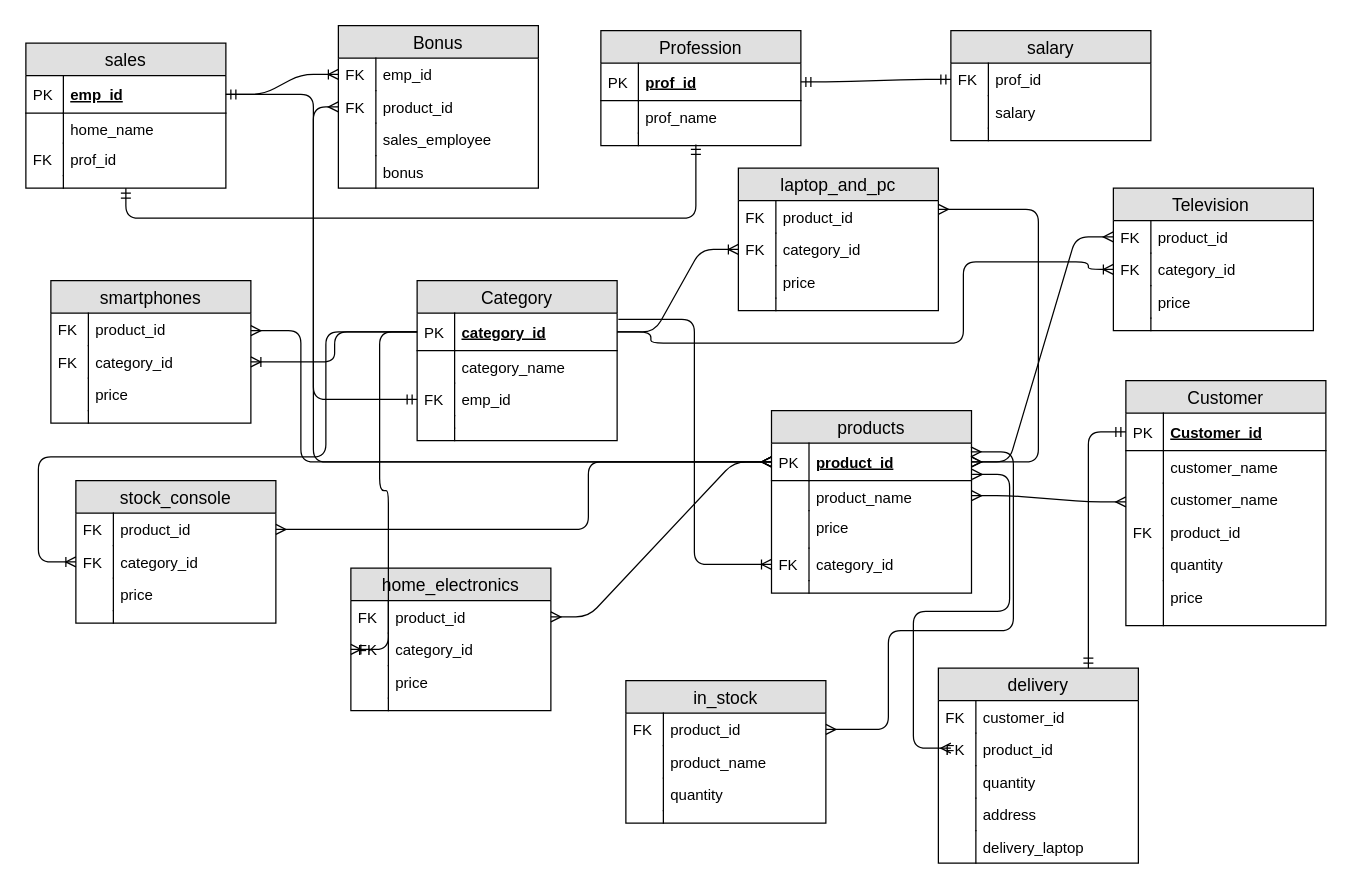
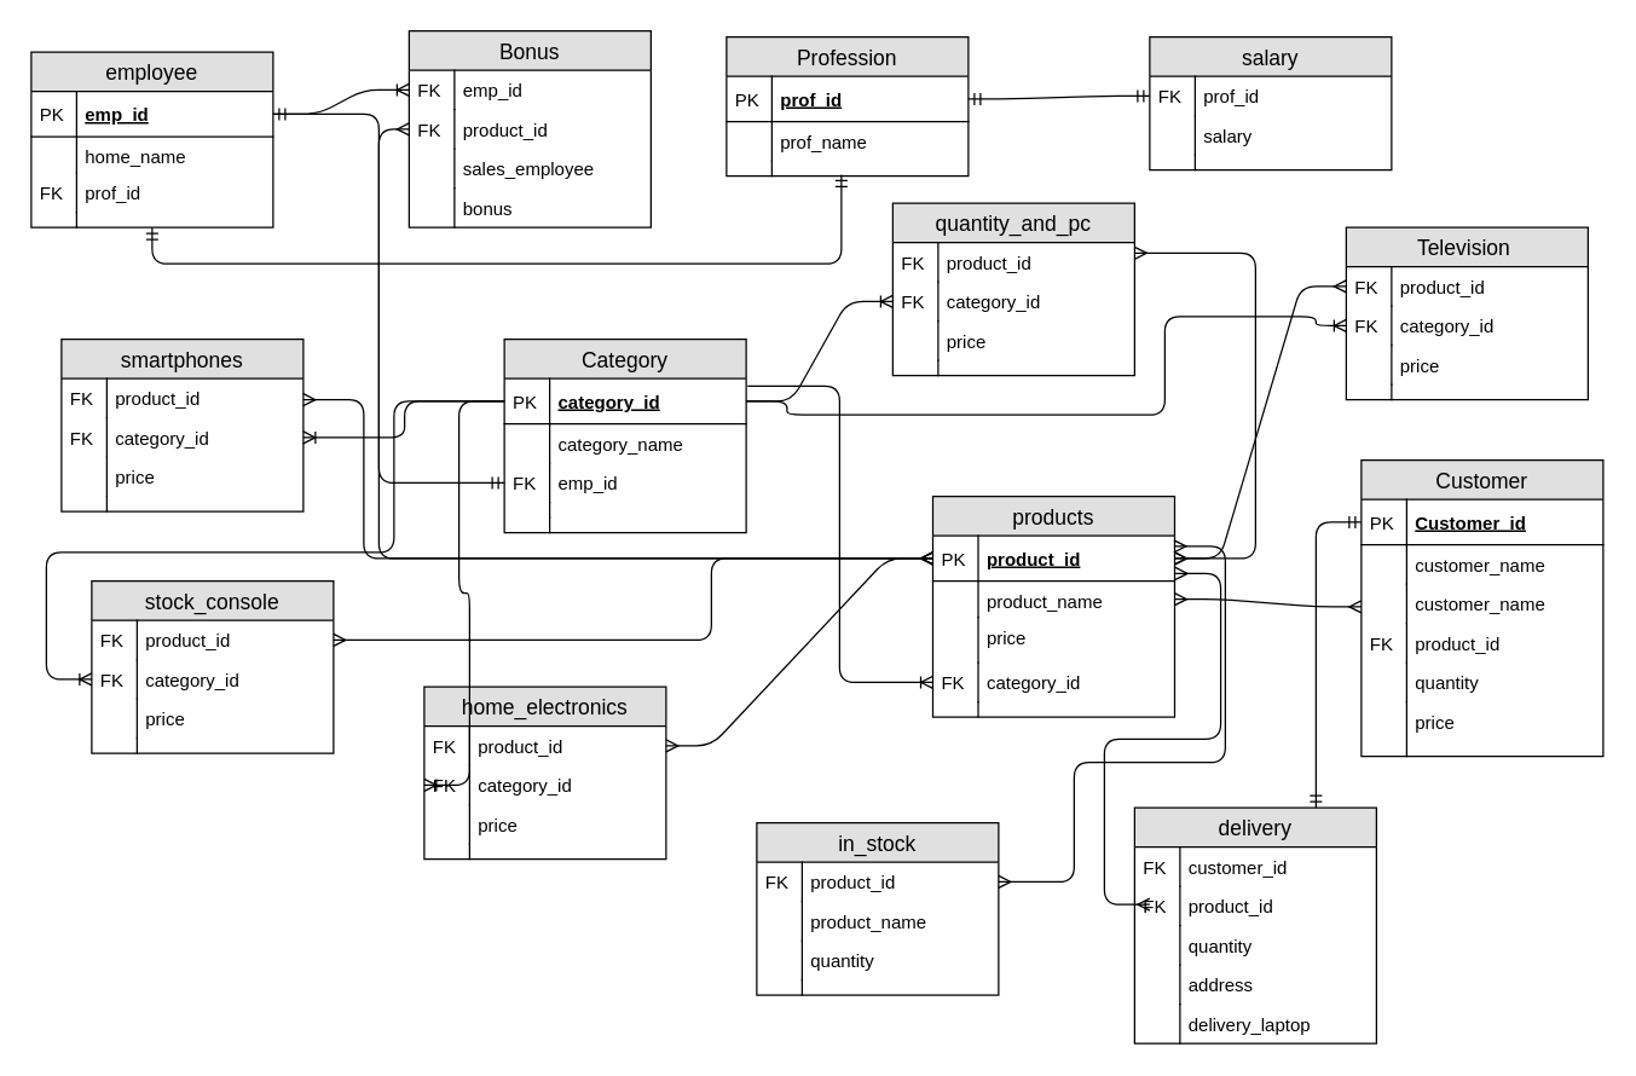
- <mxCell id="2" value="sales" style="swimlane;fontStyle=0;childLayout=stackLayout;horizontal=1;startSize=26;fillColor=#e0e0e0;horizontalStack=0;resizeParent=1;resizeParentMax=0;resizeLast=0;collapsible=1;marginBottom=0;swimlaneFillColor=#ffffff;align=center;fontSize=14;" vertex="1" parent="1"><mxGeometry x="20" y="34" width="160" height="116" as="geometry" /></mxCell>
+ <mxCell id="2" value="employee" style="swimlane;fontStyle=0;childLayout=stackLayout;horizontal=1;startSize=26;fillColor=#e0e0e0;horizontalStack=0;resizeParent=1;resizeParentMax=0;resizeLast=0;collapsible=1;marginBottom=0;swimlaneFillColor=#ffffff;align=center;fontSize=14;" vertex="1" parent="1"><mxGeometry x="20" y="34" width="160" height="116" as="geometry" /></mxCell>
- <mxCell id="45" value="laptop_and_pc" style="swimlane;fontStyle=0;childLayout=stackLayout;horizontal=1;startSize=26;fillColor=#e0e0e0;horizontalStack=0;resizeParent=1;resizeParentMax=0;resizeLast=0;collapsible=1;marginBottom=0;swimlaneFillColor=#ffffff;align=center;fontSize=14;" vertex="1" parent="1"><mxGeometry x="590" y="134" width="160" height="114" as="geometry" /></mxCell>
+ <mxCell id="45" value="quantity_and_pc" style="swimlane;fontStyle=0;childLayout=stackLayout;horizontal=1;startSize=26;fillColor=#e0e0e0;horizontalStack=0;resizeParent=1;resizeParentMax=0;resizeLast=0;collapsible=1;marginBottom=0;swimlaneFillColor=#ffffff;align=center;fontSize=14;" vertex="1" parent="1"><mxGeometry x="590" y="134" width="160" height="114" as="geometry" /></mxCell>
